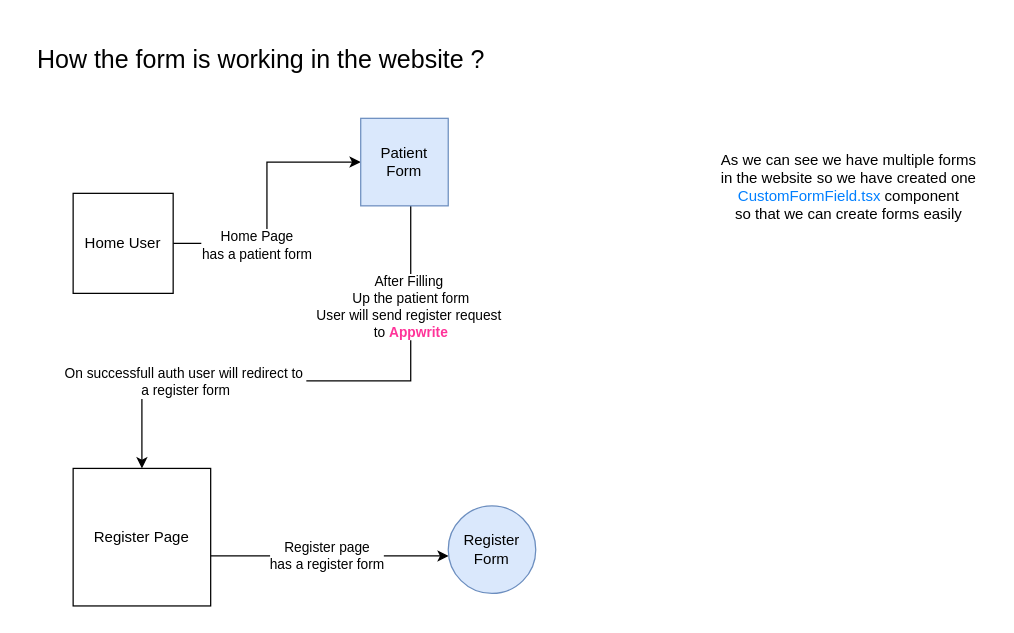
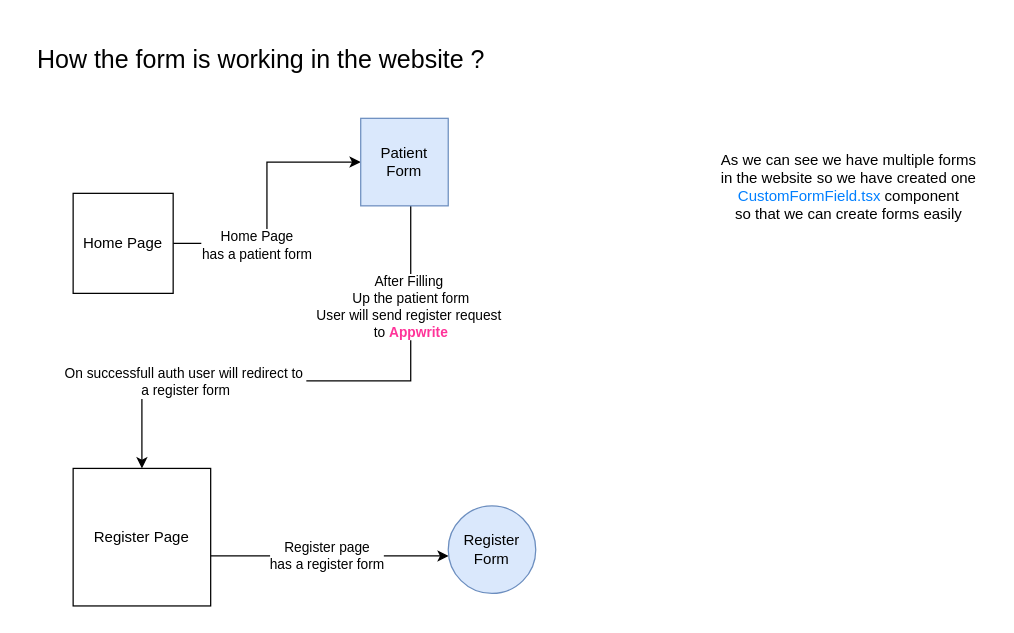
- <mxCell id="4" value="Home User" style="whiteSpace=wrap;html=1;aspect=fixed;" vertex="1" parent="1"><mxGeometry x="58" y="154" width="80" height="80" as="geometry" /></mxCell>
+ <mxCell id="4" value="Home Page" style="whiteSpace=wrap;html=1;aspect=fixed;" vertex="1" parent="1"><mxGeometry x="58" y="154" width="80" height="80" as="geometry" /></mxCell>
